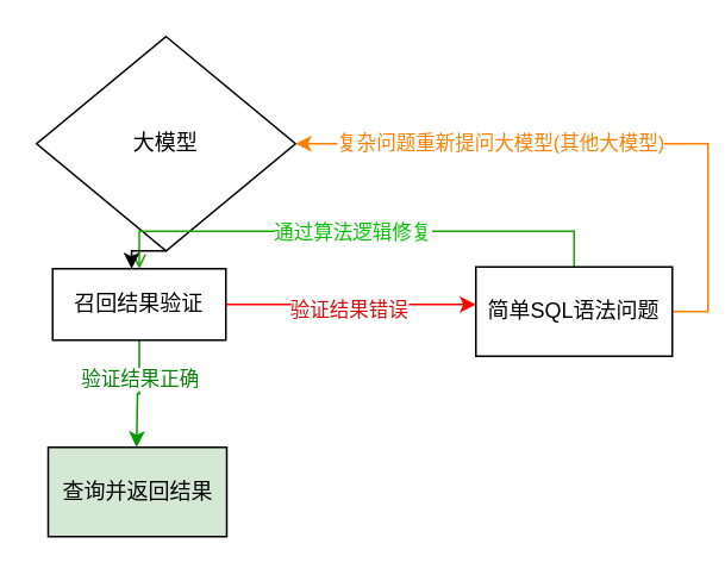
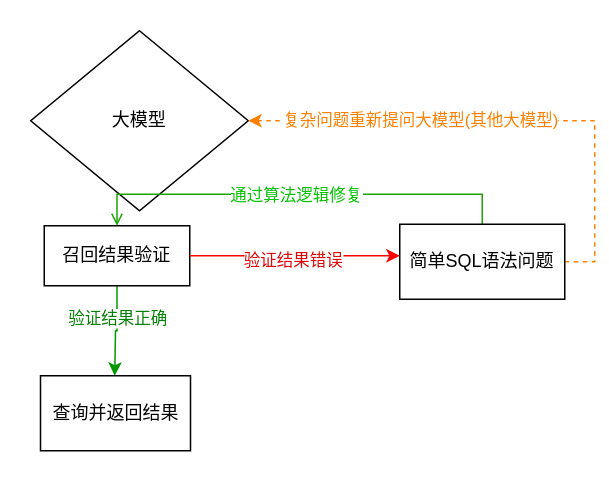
- <mxCell id="8" style="edgeStyle=orthogonalEdgeStyle;rounded=0;orthogonalLoop=1;jettySize=auto;html=1;exitX=1;exitY=0.5;exitDx=0;exitDy=0;entryX=1;entryY=0.5;entryDx=0;entryDy=0;strokeColor=#FF8000;" edge="1" parent="1" source="10" target="2"><mxGeometry relative="1" as="geometry" /></mxCell>
+ <mxCell id="8" style="edgeStyle=orthogonalEdgeStyle;rounded=0;orthogonalLoop=1;jettySize=auto;html=1;exitX=1;exitY=0.5;exitDx=0;exitDy=0;entryX=1;entryY=0.5;entryDx=0;entryDy=0;strokeColor=#FF8000;dashed=1;" edge="1" parent="1" source="10" target="2"><mxGeometry relative="1" as="geometry" /></mxCell>
- <mxCell id="12" style="edgeStyle=orthogonalEdgeStyle;rounded=0;orthogonalLoop=1;jettySize=auto;html=1;exitX=0.5;exitY=1;exitDx=0;exitDy=0;entryX=0.456;entryY=0;entryDx=0;entryDy=0;entryPerimeter=0;" edge="1" parent="1" source="2" target="5"><mxGeometry relative="1" as="geometry" /></mxCell>
- <mxCell id="11" value="查询并返回结果" style="rounded=0;whiteSpace=wrap;html=1;fillColor=#d5e8d4;" vertex="1" parent="1"><mxGeometry x="26.5" y="250" width="100" height="50" as="geometry" /></mxCell>
+ <mxCell id="11" value="查询并返回结果" style="rounded=0;whiteSpace=wrap;html=1;" vertex="1" parent="1"><mxGeometry x="26.5" y="250" width="100" height="50" as="geometry" /></mxCell>
